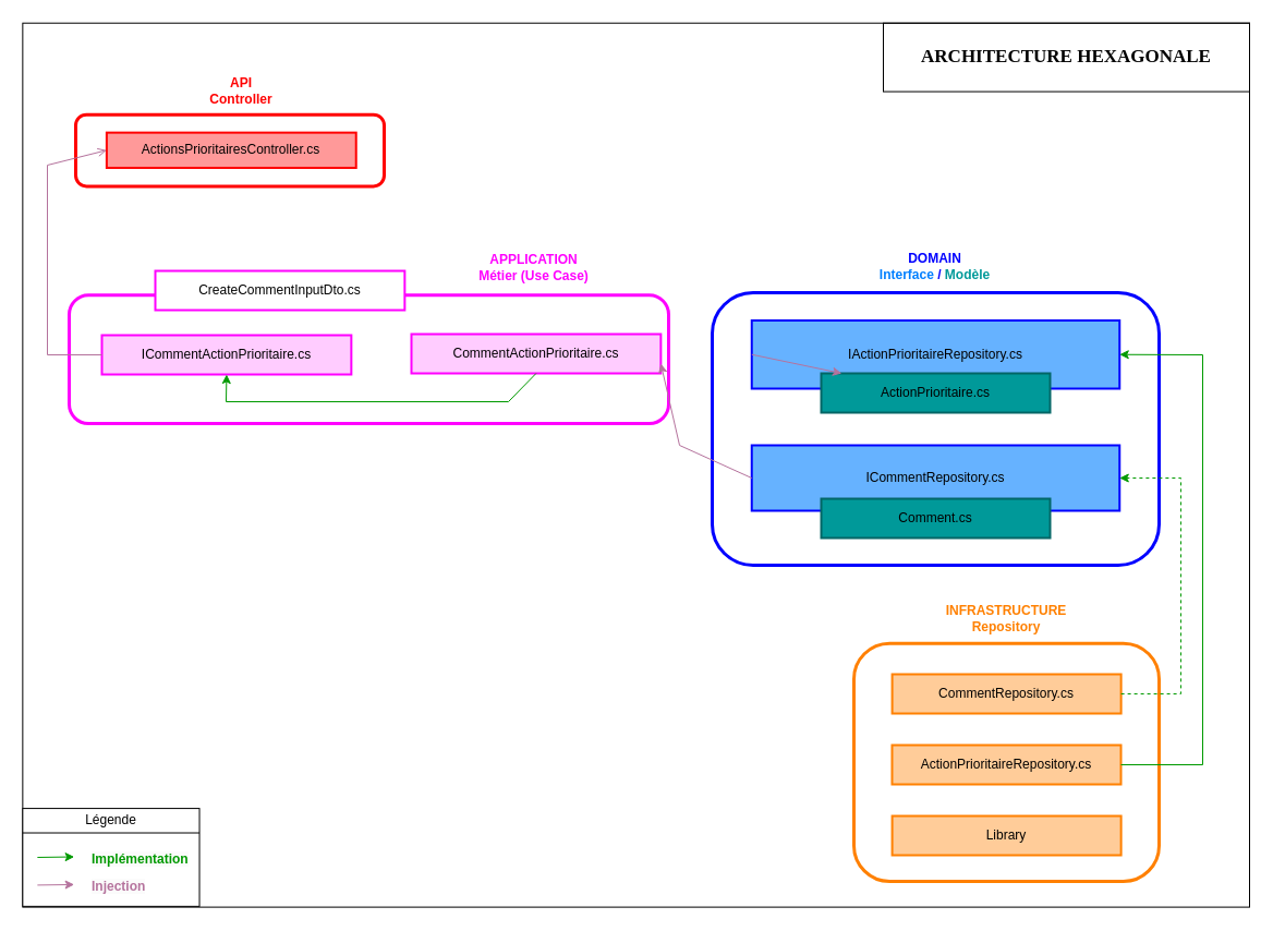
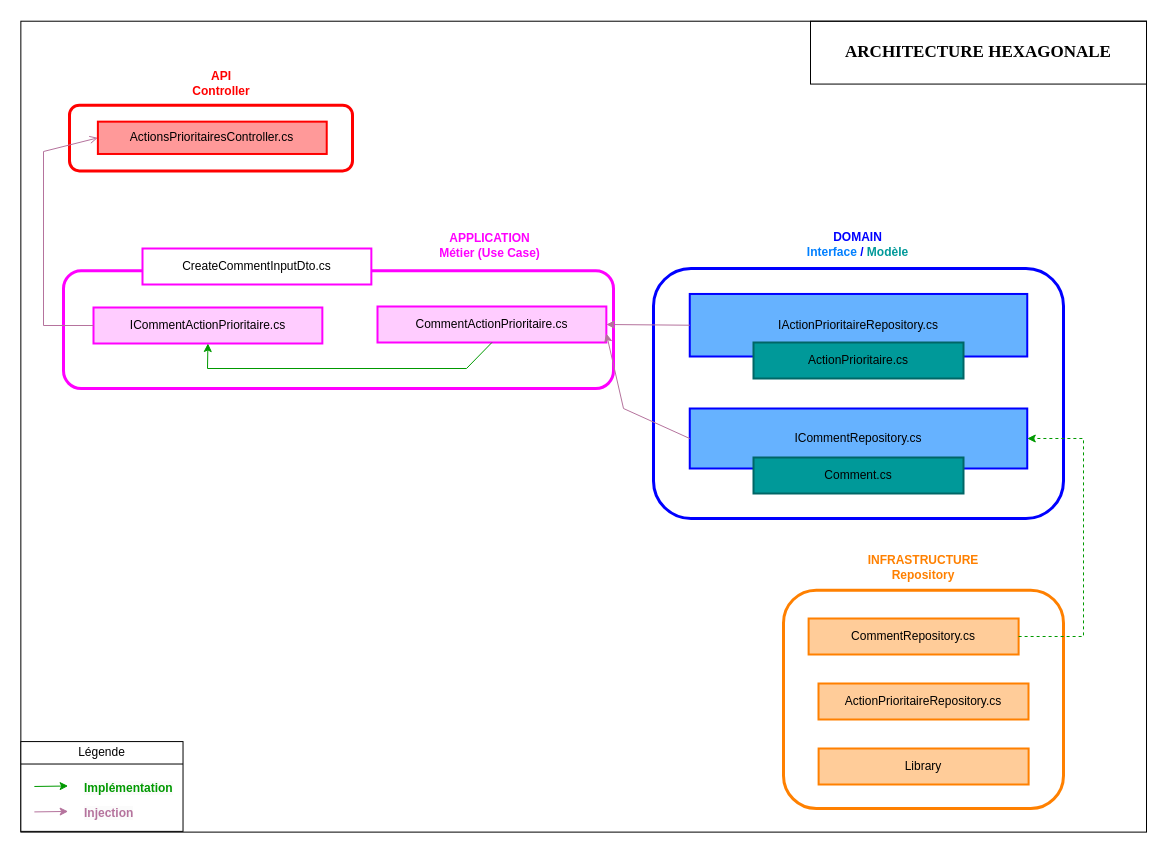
- <mxCell id="38" value="" style="endArrow=classic;html=1;rounded=0;exitX=0;exitY=0.5;exitDx=0;exitDy=0;strokeColor=#B5739D;" parent="1" source="19" target="22" edge="1"><mxGeometry width="50" height="50" relative="1" as="geometry"><mxPoint x="733" y="378" as="sourcePoint" /><mxPoint x="783" y="328" as="targetPoint" /></mxGeometry></mxCell>
+ <mxCell id="38" value="" style="endArrow=classic;html=1;rounded=0;exitX=0;exitY=0.5;exitDx=0;exitDy=0;entryX=1;entryY=0.5;entryDx=0;entryDy=0;strokeColor=#B5739D;" parent="1" source="19" target="32" edge="1"><mxGeometry width="50" height="50" relative="1" as="geometry"><mxPoint x="733" y="378" as="sourcePoint" /><mxPoint x="783" y="328" as="targetPoint" /></mxGeometry></mxCell>
- <mxCell id="40" value="" style="endArrow=classic;html=1;rounded=0;exitX=1;exitY=0.5;exitDx=0;exitDy=0;entryX=1;entryY=0.5;entryDx=0;entryDy=0;strokeColor=#009900;" parent="1" source="26" target="19" edge="1"><mxGeometry width="50" height="50" relative="1" as="geometry"><mxPoint x="733" y="708" as="sourcePoint" /><mxPoint x="783" y="658" as="targetPoint" /><Array as="points"><mxPoint x="1103" y="701" /><mxPoint x="1103" y="325" /></Array></mxGeometry></mxCell>
- <mxCell id="27" value="CommentRepository.cs" style="rounded=0;whiteSpace=wrap;html=1;strokeWidth=2;strokeColor=#FF8000;fillColor=#FFCC99;" parent="23" vertex="1"><mxGeometry x="35.11" y="70" width="210" height="36" as="geometry" /></mxCell>
+ <mxCell id="27" value="CommentRepository.cs" style="rounded=0;whiteSpace=wrap;html=1;strokeWidth=2;strokeColor=#FF8000;fillColor=#FFCC99;" parent="23" vertex="1"><mxGeometry x="25.11" y="70" width="210" height="36" as="geometry" /></mxCell>
